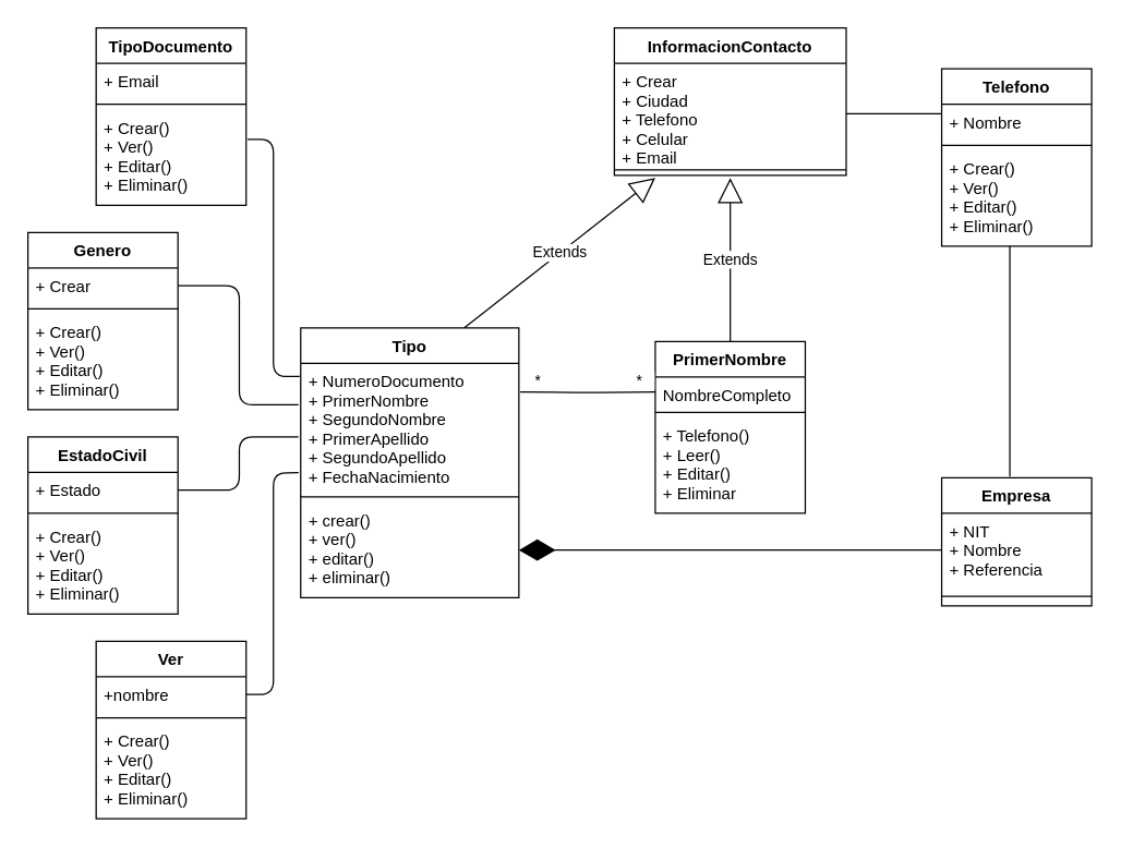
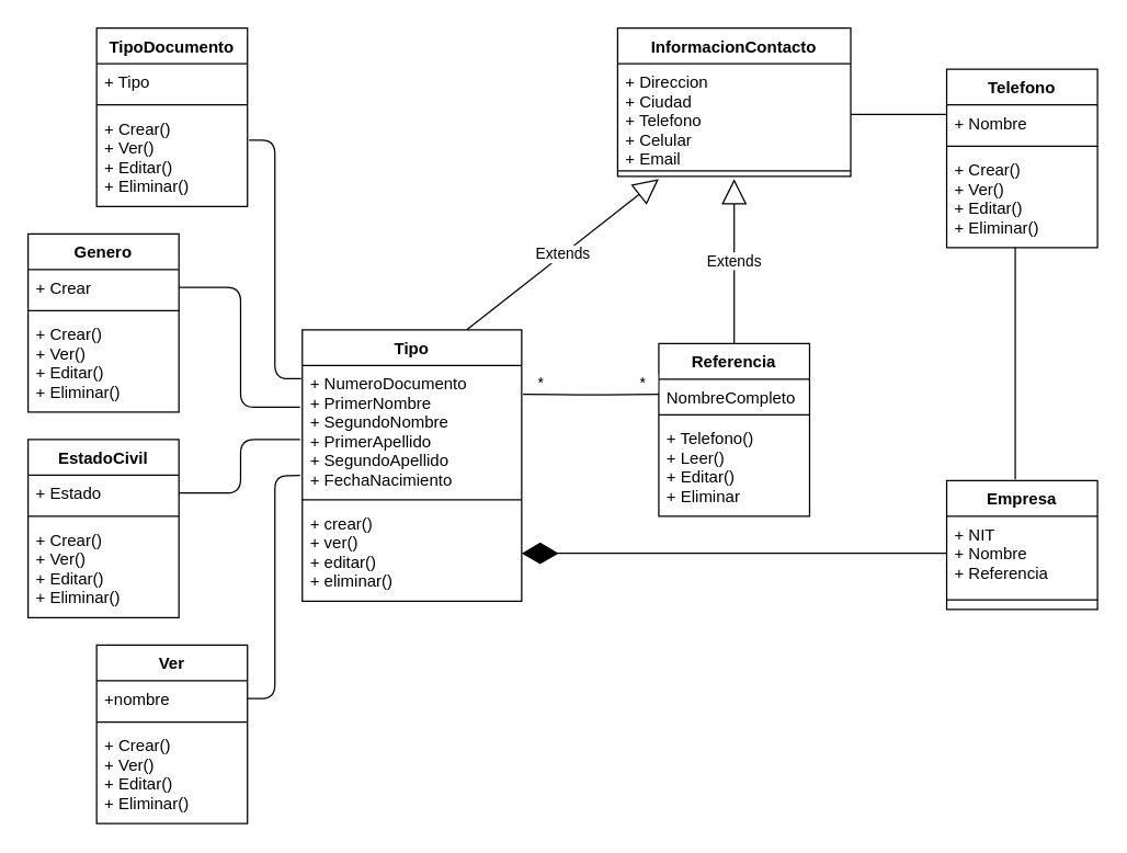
- <mxCell id="32" value="+ Email" style="text;strokeColor=none;fillColor=none;align=left;verticalAlign=top;spacingLeft=4;spacingRight=4;overflow=hidden;rotatable=0;points=[[0,0.5],[1,0.5]];portConstraint=eastwest;" parent="31" vertex="1"><mxGeometry y="26" width="110" height="26" as="geometry" /></mxCell>
+ <mxCell id="32" value="+ Tipo" style="text;strokeColor=none;fillColor=none;align=left;verticalAlign=top;spacingLeft=4;spacingRight=4;overflow=hidden;rotatable=0;points=[[0,0.5],[1,0.5]];portConstraint=eastwest;" parent="31" vertex="1"><mxGeometry y="26" width="110" height="26" as="geometry" /></mxCell>
- <mxCell id="10" value="+ Crear&#10;+ Ciudad&#10;+ Telefono&#10;+ Celular&#10;+ Email" style="text;strokeColor=none;fillColor=none;align=left;verticalAlign=top;spacingLeft=4;spacingRight=4;overflow=hidden;rotatable=0;points=[[0,0.5],[1,0.5]];portConstraint=eastwest;" parent="9" vertex="1"><mxGeometry y="26" width="170" height="74" as="geometry" /></mxCell>
+ <mxCell id="10" value="+ Direccion&#10;+ Ciudad&#10;+ Telefono&#10;+ Celular&#10;+ Email" style="text;strokeColor=none;fillColor=none;align=left;verticalAlign=top;spacingLeft=4;spacingRight=4;overflow=hidden;rotatable=0;points=[[0,0.5],[1,0.5]];portConstraint=eastwest;" parent="9" vertex="1"><mxGeometry y="26" width="170" height="74" as="geometry" /></mxCell>
- <mxCell id="12" value="PrimerNombre" style="swimlane;fontStyle=1;align=center;verticalAlign=top;childLayout=stackLayout;horizontal=1;startSize=26;horizontalStack=0;resizeParent=1;resizeParentMax=0;resizeLast=0;collapsible=1;marginBottom=0;" parent="1" vertex="1"><mxGeometry x="480" y="250" width="110" height="126" as="geometry" /></mxCell>
+ <mxCell id="12" value="Referencia" style="swimlane;fontStyle=1;align=center;verticalAlign=top;childLayout=stackLayout;horizontal=1;startSize=26;horizontalStack=0;resizeParent=1;resizeParentMax=0;resizeLast=0;collapsible=1;marginBottom=0;" parent="1" vertex="1"><mxGeometry x="480" y="250" width="110" height="126" as="geometry" /></mxCell>
